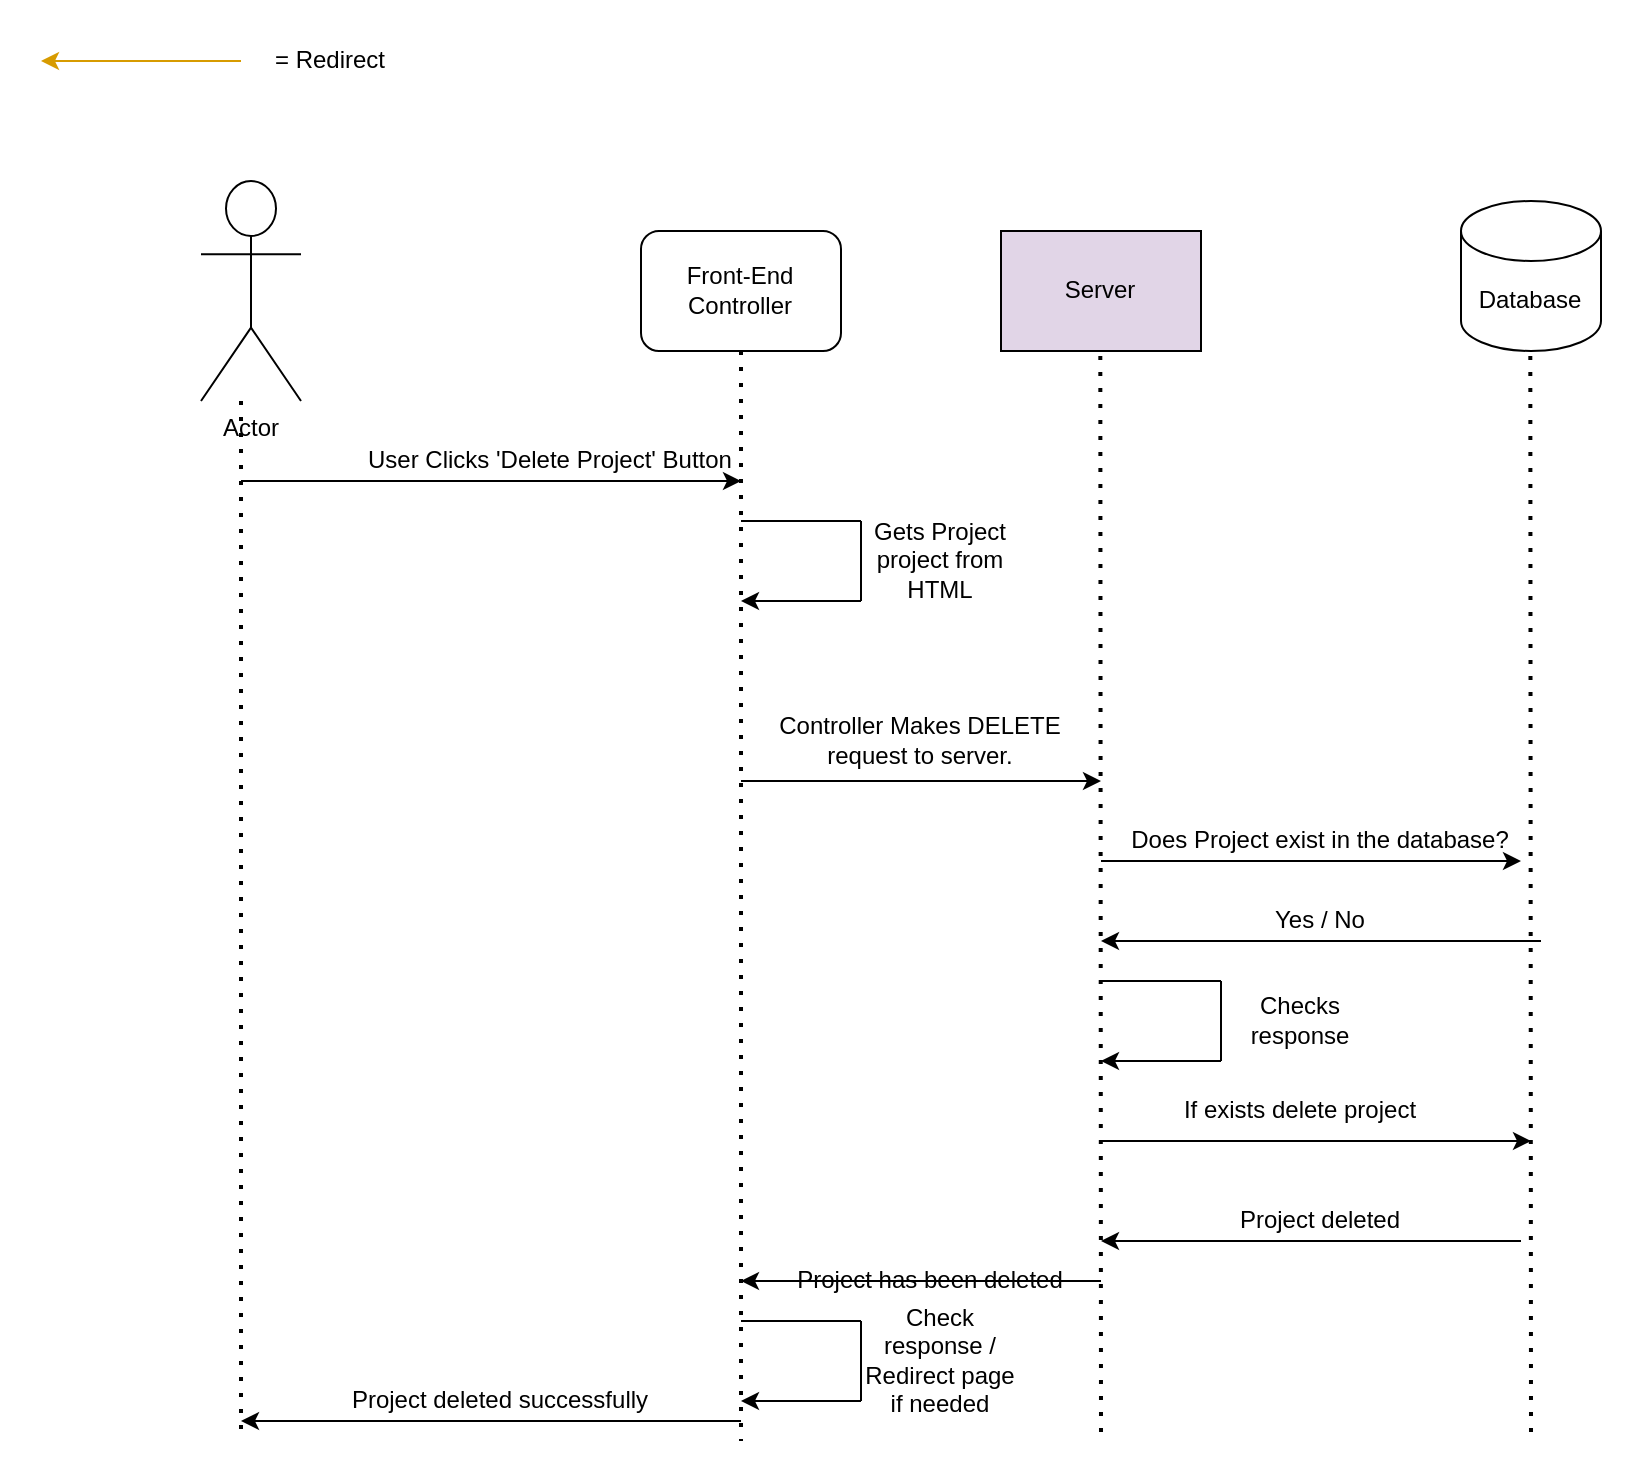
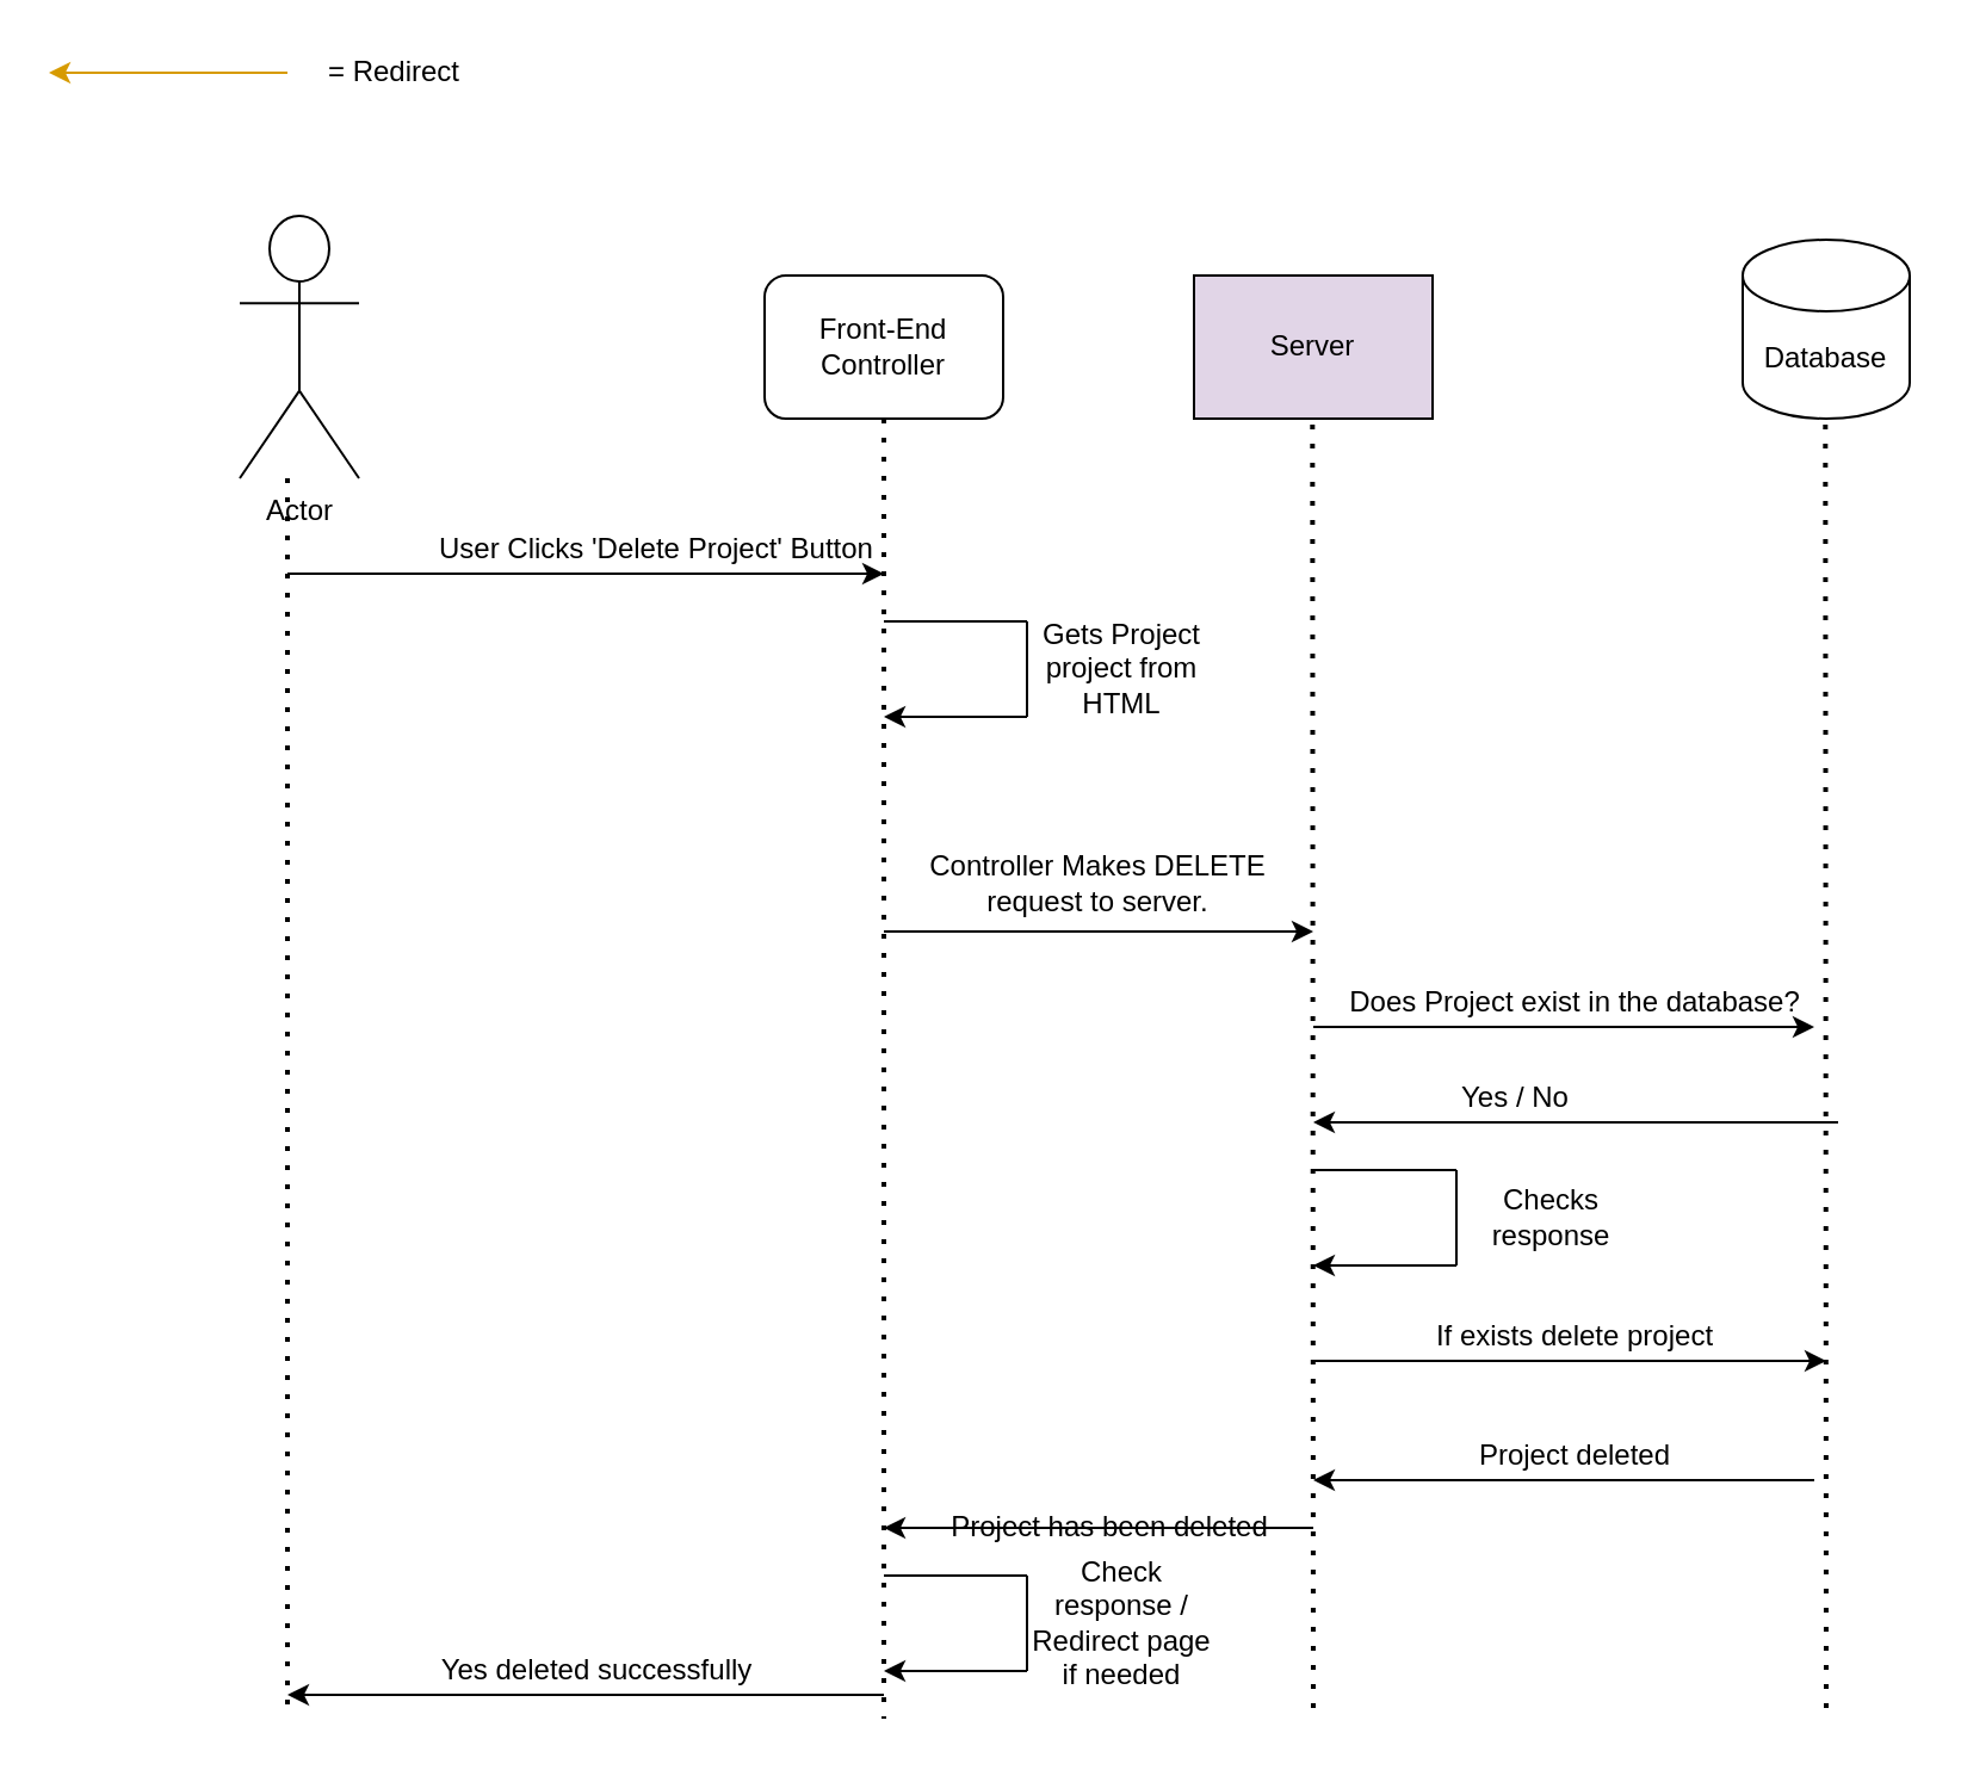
- <mxCell id="29" value="Yes / No" style="text;html=1;strokeColor=none;fillColor=none;align=center;verticalAlign=middle;whiteSpace=wrap;rounded=0;" parent="1" vertex="1"><mxGeometry x="630" y="450" width="60" height="20" as="geometry" /></mxCell>
+ <mxCell id="29" value="Yes / No" style="text;html=1;strokeColor=none;fillColor=none;align=center;verticalAlign=middle;whiteSpace=wrap;rounded=0;" parent="1" vertex="1"><mxGeometry x="605" y="450" width="60" height="20" as="geometry" /></mxCell>
- <mxCell id="31" value="If exists delete project" style="text;html=1;strokeColor=none;fillColor=none;align=center;verticalAlign=middle;whiteSpace=wrap;rounded=0;" parent="1" vertex="1"><mxGeometry x="560" y="545" width="180" height="20" as="geometry" /></mxCell>
+ <mxCell id="31" value="If exists delete project" style="text;html=1;strokeColor=none;fillColor=none;align=center;verticalAlign=middle;whiteSpace=wrap;rounded=0;" parent="1" vertex="1"><mxGeometry x="570" y="550" width="180" height="20" as="geometry" /></mxCell>
- <mxCell id="21" value="Project deleted successfully" style="text;html=1;strokeColor=none;fillColor=none;align=center;verticalAlign=middle;whiteSpace=wrap;rounded=0;" parent="1" vertex="1"><mxGeometry x="140" y="690" width="220" height="20" as="geometry" /></mxCell>
+ <mxCell id="21" value="Yes deleted successfully" style="text;html=1;strokeColor=none;fillColor=none;align=center;verticalAlign=middle;whiteSpace=wrap;rounded=0;" parent="1" vertex="1"><mxGeometry x="140" y="690" width="220" height="20" as="geometry" /></mxCell>
